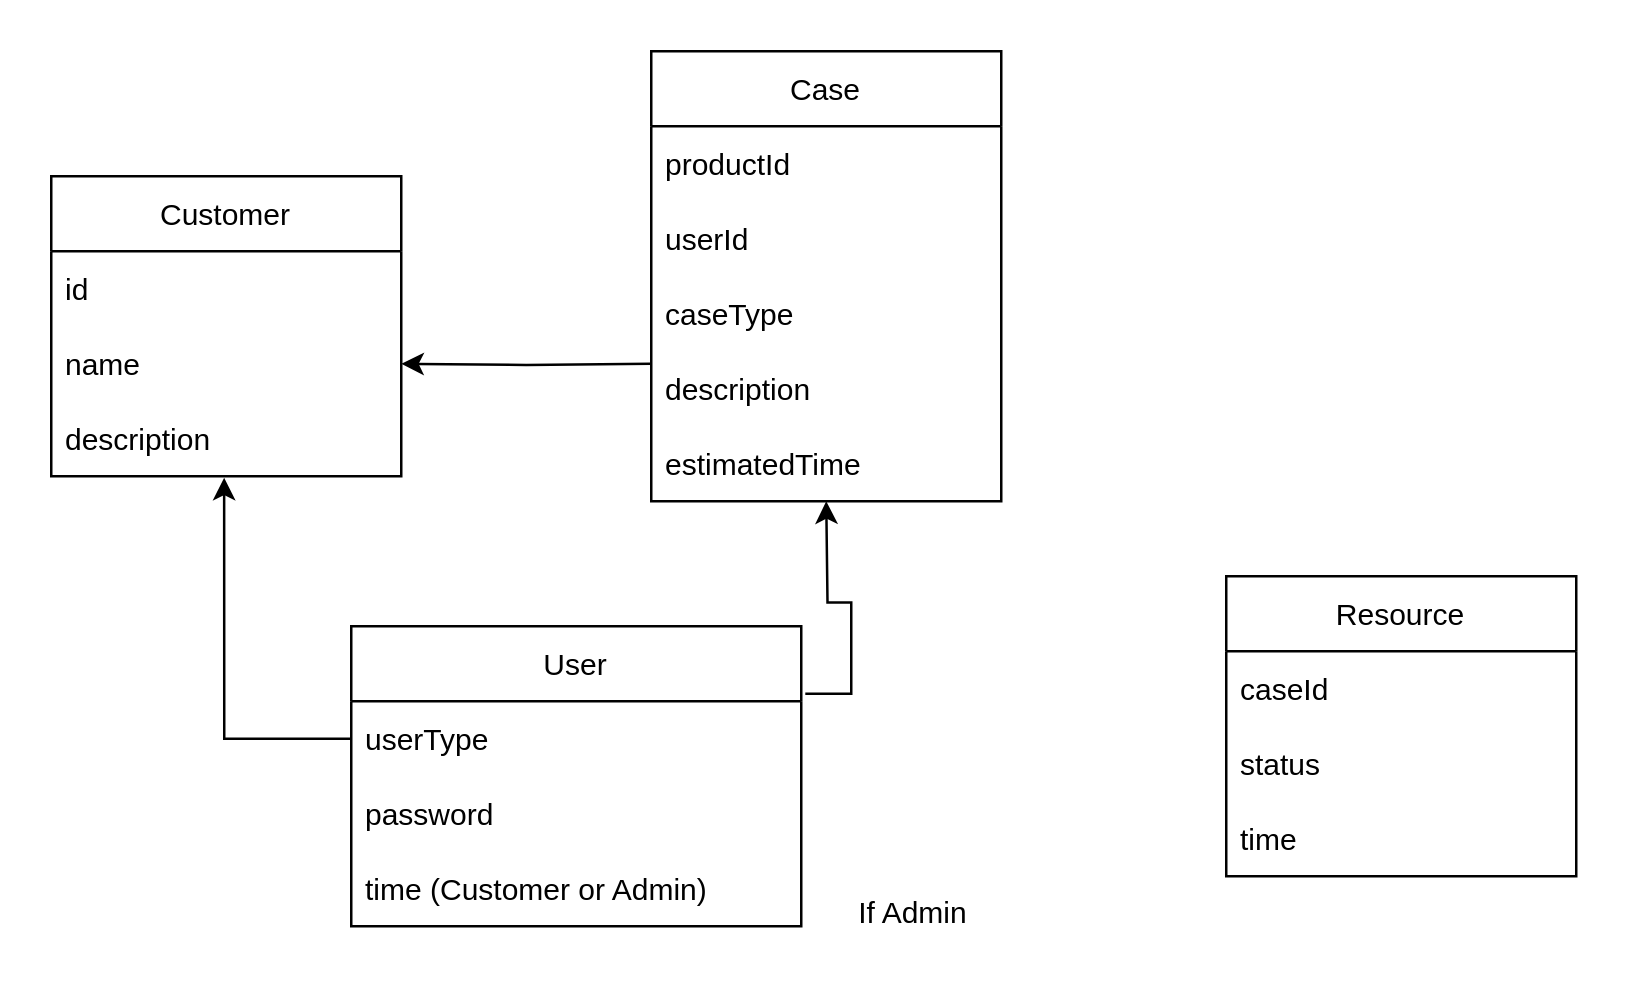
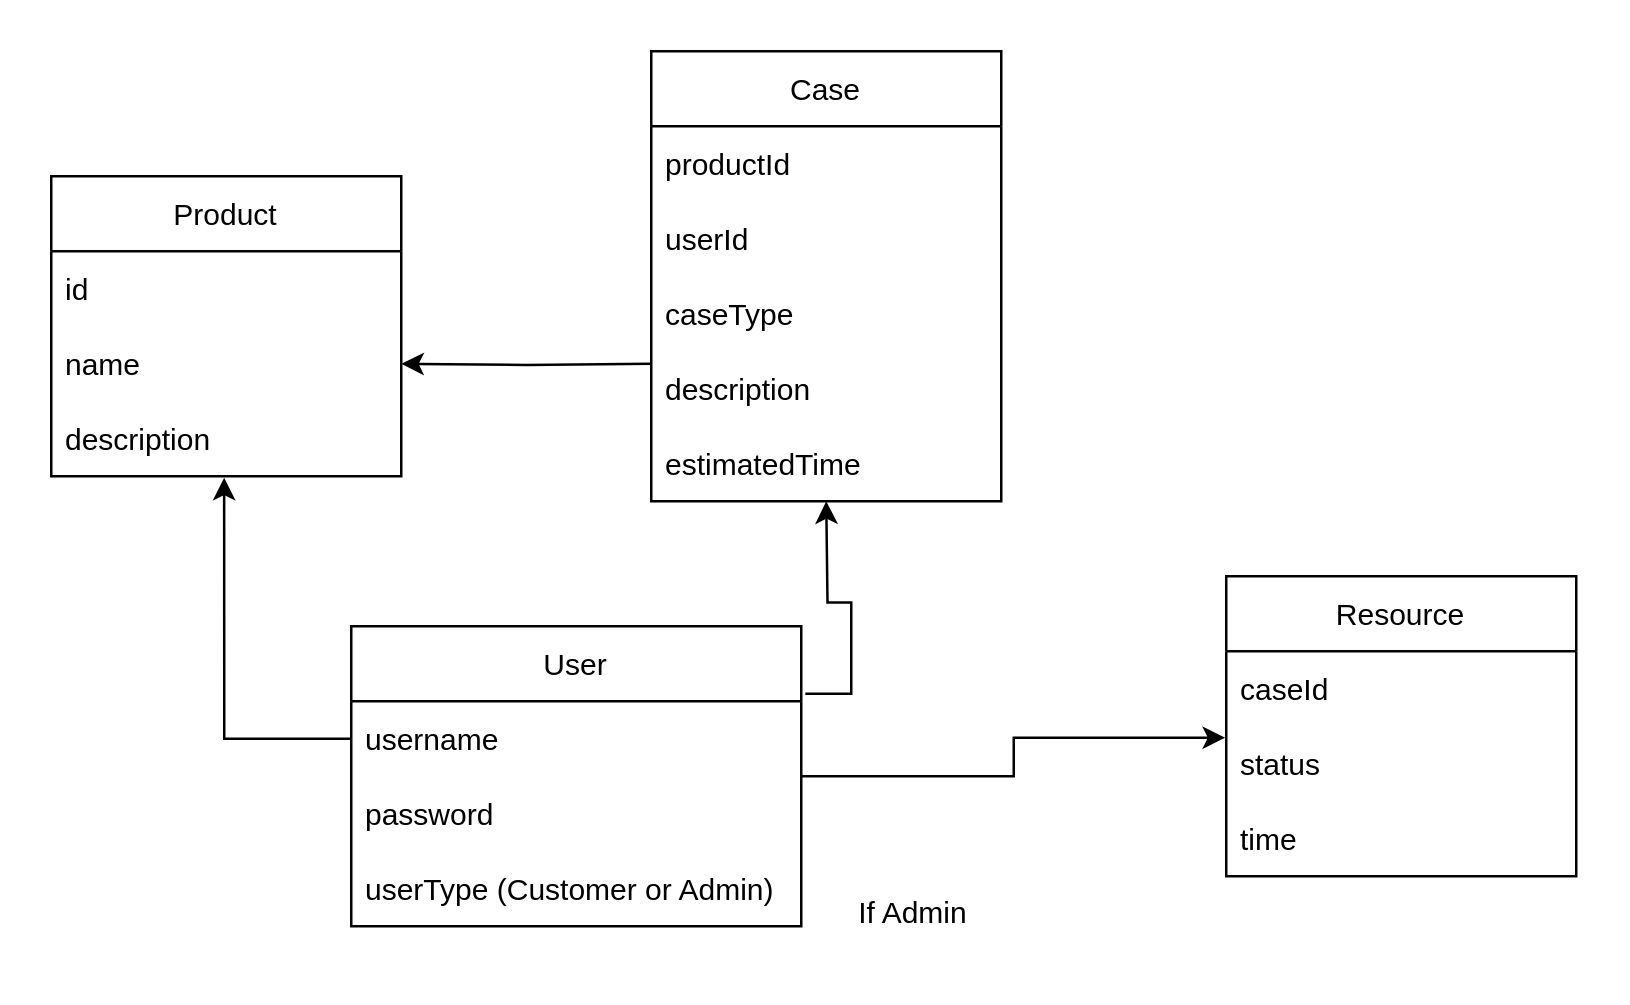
- <mxCell id="2" value="Customer" style="swimlane;fontStyle=0;childLayout=stackLayout;horizontal=1;startSize=30;horizontalStack=0;resizeParent=1;resizeParentMax=0;resizeLast=0;collapsible=1;marginBottom=0;" vertex="1" parent="1"><mxGeometry x="20" y="70" width="140" height="120" as="geometry" /></mxCell>
+ <mxCell id="2" value="Product" style="swimlane;fontStyle=0;childLayout=stackLayout;horizontal=1;startSize=30;horizontalStack=0;resizeParent=1;resizeParentMax=0;resizeLast=0;collapsible=1;marginBottom=0;" vertex="1" parent="1"><mxGeometry x="20" y="70" width="140" height="120" as="geometry" /></mxCell>
- <mxCell id="15" value="userType" style="text;strokeColor=none;fillColor=none;align=left;verticalAlign=middle;spacingLeft=4;spacingRight=4;overflow=hidden;points=[[0,0.5],[1,0.5]];portConstraint=eastwest;rotatable=0;" vertex="1" parent="14"><mxGeometry y="30" width="180" height="30" as="geometry" /></mxCell>
+ <mxCell id="15" value="username" style="text;strokeColor=none;fillColor=none;align=left;verticalAlign=middle;spacingLeft=4;spacingRight=4;overflow=hidden;points=[[0,0.5],[1,0.5]];portConstraint=eastwest;rotatable=0;" vertex="1" parent="14"><mxGeometry y="30" width="180" height="30" as="geometry" /></mxCell>
+ <mxCell id="12" style="edgeStyle=orthogonalEdgeStyle;rounded=0;orthogonalLoop=1;jettySize=auto;html=1;entryX=-0.003;entryY=0.153;entryDx=0;entryDy=0;entryPerimeter=0;" edge="1" parent="1" source="14" target="22"><mxGeometry relative="1" as="geometry" /></mxCell>
- <mxCell id="17" value="time (Customer or Admin)" style="text;strokeColor=none;fillColor=none;align=left;verticalAlign=middle;spacingLeft=4;spacingRight=4;overflow=hidden;points=[[0,0.5],[1,0.5]];portConstraint=eastwest;rotatable=0;" vertex="1" parent="14"><mxGeometry y="90" width="180" height="30" as="geometry" /></mxCell>
+ <mxCell id="17" value="userType (Customer or Admin)" style="text;strokeColor=none;fillColor=none;align=left;verticalAlign=middle;spacingLeft=4;spacingRight=4;overflow=hidden;points=[[0,0.5],[1,0.5]];portConstraint=eastwest;rotatable=0;" vertex="1" parent="14"><mxGeometry y="90" width="180" height="30" as="geometry" /></mxCell>
